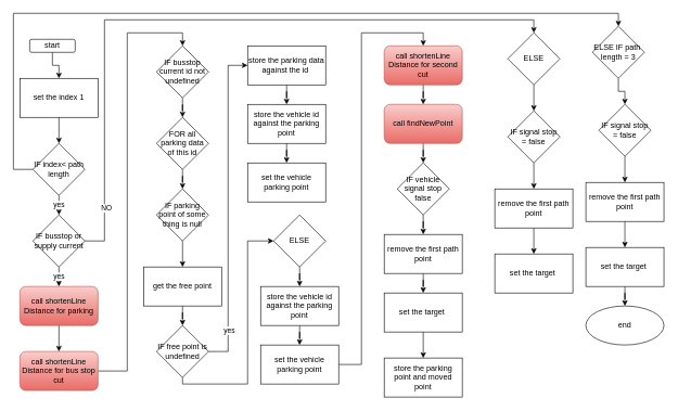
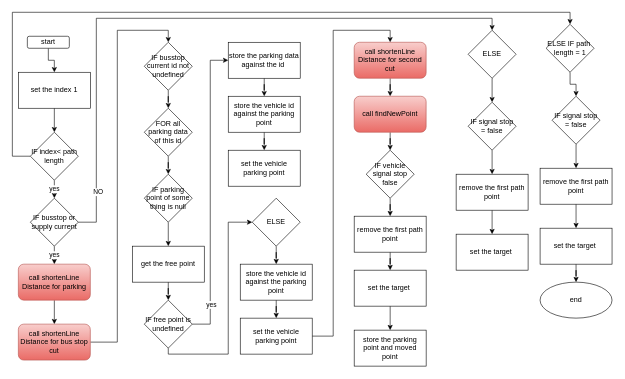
- <mxCell id="59" value="ELSE IF path&amp;nbsp; length = 3" style="rhombus;whiteSpace=wrap;html=1;rounded=0;" vertex="1" parent="1"><mxGeometry x="910" y="40" width="80" height="80" as="geometry" /></mxCell>
+ <mxCell id="59" value="ELSE IF path&amp;nbsp; length = 1" style="rhombus;whiteSpace=wrap;html=1;rounded=0;" vertex="1" parent="1"><mxGeometry x="910" y="40" width="80" height="80" as="geometry" /></mxCell>
